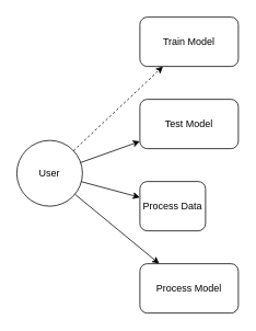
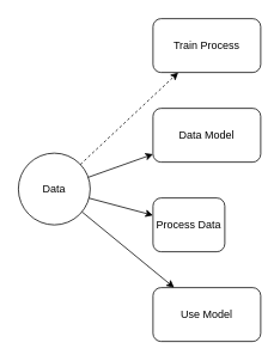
- <mxCell id="3" value="Train Model" style="rounded=1;whiteSpace=wrap;html=1;" vertex="1" parent="1"><mxGeometry x="170" y="20" width="120" height="60" as="geometry" /></mxCell>
+ <mxCell id="3" value="Train Process" style="rounded=1;whiteSpace=wrap;html=1;" vertex="1" parent="1"><mxGeometry x="170" y="20" width="120" height="60" as="geometry" /></mxCell>
- <mxCell id="4" value="Test Model" style="rounded=1;whiteSpace=wrap;html=1;" vertex="1" parent="1"><mxGeometry x="170" y="120" width="120" height="60" as="geometry" /></mxCell>
+ <mxCell id="4" value="Data Model" style="rounded=1;whiteSpace=wrap;html=1;" vertex="1" parent="1"><mxGeometry x="170" y="120" width="120" height="60" as="geometry" /></mxCell>
- <mxCell id="2" value="User" style="ellipse;whiteSpace=wrap;html=1;aspect=fixed;" vertex="1" parent="1"><mxGeometry x="20" y="170" width="80" height="80" as="geometry" /></mxCell>
+ <mxCell id="2" value="Data" style="ellipse;whiteSpace=wrap;html=1;aspect=fixed;" vertex="1" parent="1"><mxGeometry x="20" y="170" width="80" height="80" as="geometry" /></mxCell>
- <mxCell id="6" value="Process Model" style="rounded=1;whiteSpace=wrap;html=1;" vertex="1" parent="1"><mxGeometry x="170" y="320" width="120" height="60" as="geometry" /></mxCell>
+ <mxCell id="6" value="Use Model" style="rounded=1;whiteSpace=wrap;html=1;" vertex="1" parent="1"><mxGeometry x="170" y="320" width="120" height="60" as="geometry" /></mxCell>
